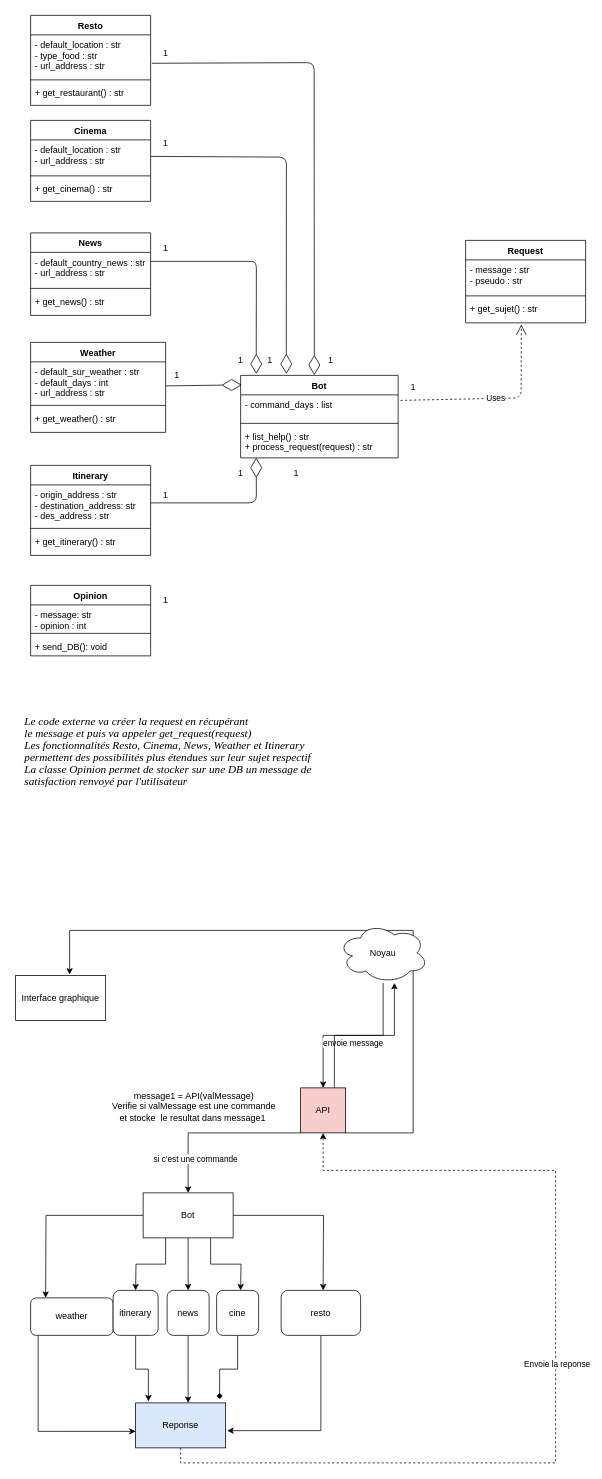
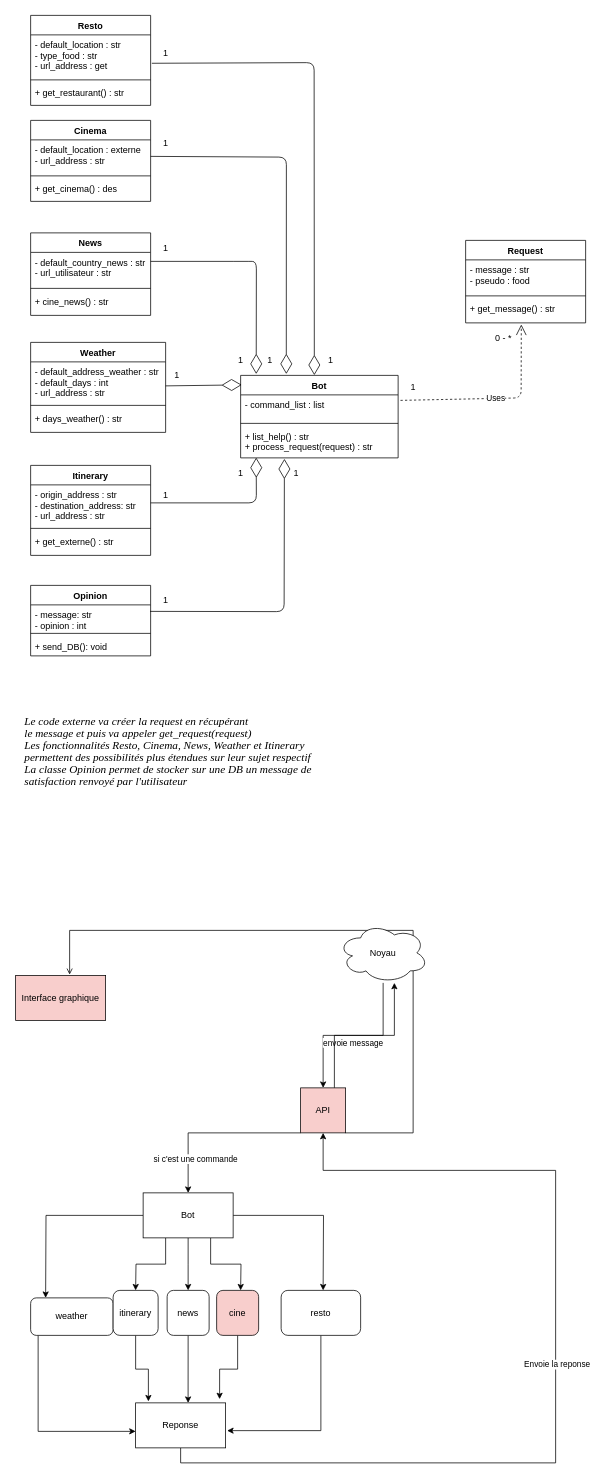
- <mxCell id="58" value="- default_location : str&#10;- type_food : str&#10;- url_address : str" style="text;strokeColor=none;fillColor=none;align=left;verticalAlign=top;spacingLeft=4;spacingRight=4;overflow=hidden;rotatable=0;points=[[0,0.5],[1,0.5]];portConstraint=eastwest;" parent="57" vertex="1"><mxGeometry y="26" width="160" height="56" as="geometry" /></mxCell>
+ <mxCell id="58" value="- default_location : str&#10;- type_food : str&#10;- url_address : get" style="text;strokeColor=none;fillColor=none;align=left;verticalAlign=top;spacingLeft=4;spacingRight=4;overflow=hidden;rotatable=0;points=[[0,0.5],[1,0.5]];portConstraint=eastwest;" parent="57" vertex="1"><mxGeometry y="26" width="160" height="56" as="geometry" /></mxCell>
- <mxCell id="54" value="- default_location : str&#10;- url_address : str" style="text;strokeColor=none;fillColor=none;align=left;verticalAlign=top;spacingLeft=4;spacingRight=4;overflow=hidden;rotatable=0;points=[[0,0.5],[1,0.5]];portConstraint=eastwest;" parent="53" vertex="1"><mxGeometry y="26" width="160" height="44" as="geometry" /></mxCell>
+ <mxCell id="54" value="- default_location : externe&#10;- url_address : str" style="text;strokeColor=none;fillColor=none;align=left;verticalAlign=top;spacingLeft=4;spacingRight=4;overflow=hidden;rotatable=0;points=[[0,0.5],[1,0.5]];portConstraint=eastwest;" parent="53" vertex="1"><mxGeometry y="26" width="160" height="44" as="geometry" /></mxCell>
- <mxCell id="56" value="+ get_cinema() : str" style="text;strokeColor=none;fillColor=none;align=left;verticalAlign=top;spacingLeft=4;spacingRight=4;overflow=hidden;rotatable=0;points=[[0,0.5],[1,0.5]];portConstraint=eastwest;" parent="53" vertex="1"><mxGeometry y="78" width="160" height="30" as="geometry" /></mxCell>
+ <mxCell id="56" value="+ get_cinema() : des" style="text;strokeColor=none;fillColor=none;align=left;verticalAlign=top;spacingLeft=4;spacingRight=4;overflow=hidden;rotatable=0;points=[[0,0.5],[1,0.5]];portConstraint=eastwest;" parent="53" vertex="1"><mxGeometry y="78" width="160" height="30" as="geometry" /></mxCell>
- <mxCell id="38" value="- default_country_news : str&#10;- url_address : str" style="text;strokeColor=none;fillColor=none;align=left;verticalAlign=top;spacingLeft=4;spacingRight=4;overflow=hidden;rotatable=0;points=[[0,0.5],[1,0.5]];portConstraint=eastwest;" parent="37" vertex="1"><mxGeometry y="26" width="160" height="44" as="geometry" /></mxCell>
+ <mxCell id="38" value="- default_country_news : str&#10;- url_utilisateur : str" style="text;strokeColor=none;fillColor=none;align=left;verticalAlign=top;spacingLeft=4;spacingRight=4;overflow=hidden;rotatable=0;points=[[0,0.5],[1,0.5]];portConstraint=eastwest;" parent="37" vertex="1"><mxGeometry y="26" width="160" height="44" as="geometry" /></mxCell>
- <mxCell id="63" value="- message : str&#10;- pseudo : str&#10;" style="text;strokeColor=none;fillColor=none;align=left;verticalAlign=top;spacingLeft=4;spacingRight=4;overflow=hidden;rotatable=0;points=[[0,0.5],[1,0.5]];portConstraint=eastwest;" parent="62" vertex="1"><mxGeometry y="26" width="160" height="44" as="geometry" /></mxCell>
+ <mxCell id="63" value="- message : str&#10;- pseudo : food&#10;" style="text;strokeColor=none;fillColor=none;align=left;verticalAlign=top;spacingLeft=4;spacingRight=4;overflow=hidden;rotatable=0;points=[[0,0.5],[1,0.5]];portConstraint=eastwest;" parent="62" vertex="1"><mxGeometry y="26" width="160" height="44" as="geometry" /></mxCell>
- <mxCell id="40" value="+ get_news() : str" style="text;strokeColor=none;fillColor=none;align=left;verticalAlign=top;spacingLeft=4;spacingRight=4;overflow=hidden;rotatable=0;points=[[0,0.5],[1,0.5]];portConstraint=eastwest;" parent="37" vertex="1"><mxGeometry y="78" width="160" height="32" as="geometry" /></mxCell>
+ <mxCell id="40" value="+ cine_news() : str" style="text;strokeColor=none;fillColor=none;align=left;verticalAlign=top;spacingLeft=4;spacingRight=4;overflow=hidden;rotatable=0;points=[[0,0.5],[1,0.5]];portConstraint=eastwest;" parent="37" vertex="1"><mxGeometry y="78" width="160" height="32" as="geometry" /></mxCell>
- <mxCell id="65" value="+ get_sujet() : str " style="text;strokeColor=none;fillColor=none;align=left;verticalAlign=top;spacingLeft=4;spacingRight=4;overflow=hidden;rotatable=0;points=[[0,0.5],[1,0.5]];portConstraint=eastwest;" parent="62" vertex="1"><mxGeometry y="78" width="160" height="32" as="geometry" /></mxCell>
+ <mxCell id="65" value="+ get_message() : str " style="text;strokeColor=none;fillColor=none;align=left;verticalAlign=top;spacingLeft=4;spacingRight=4;overflow=hidden;rotatable=0;points=[[0,0.5],[1,0.5]];portConstraint=eastwest;" parent="62" vertex="1"><mxGeometry y="78" width="160" height="32" as="geometry" /></mxCell>
+ <mxCell id="73" value="0 - *" style="text;html=1;align=center;verticalAlign=middle;resizable=0;points=[];autosize=1;strokeColor=none;" parent="1" vertex="1"><mxGeometry x="650" y="440" width="40" height="20" as="geometry" /></mxCell>
- <mxCell id="42" value="- default_sur_weather : str&#10;- default_days : int&#10;- url_address : str&#10;" style="text;strokeColor=none;fillColor=none;align=left;verticalAlign=top;spacingLeft=4;spacingRight=4;overflow=hidden;rotatable=0;points=[[0,0.5],[1,0.5]];portConstraint=eastwest;" parent="41" vertex="1"><mxGeometry y="26" width="180" height="54" as="geometry" /></mxCell>
+ <mxCell id="42" value="- default_address_weather : str&#10;- default_days : int&#10;- url_address : str&#10;" style="text;strokeColor=none;fillColor=none;align=left;verticalAlign=top;spacingLeft=4;spacingRight=4;overflow=hidden;rotatable=0;points=[[0,0.5],[1,0.5]];portConstraint=eastwest;" parent="41" vertex="1"><mxGeometry y="26" width="180" height="54" as="geometry" /></mxCell>
- <mxCell id="30" value="- command_days : list&#10;" style="text;strokeColor=none;fillColor=none;align=left;verticalAlign=top;spacingLeft=4;spacingRight=4;overflow=hidden;rotatable=0;points=[[0,0.5],[1,0.5]];portConstraint=eastwest;" parent="29" vertex="1"><mxGeometry y="26" width="210" height="34" as="geometry" /></mxCell>
+ <mxCell id="30" value="- command_list : list&#10;" style="text;strokeColor=none;fillColor=none;align=left;verticalAlign=top;spacingLeft=4;spacingRight=4;overflow=hidden;rotatable=0;points=[[0,0.5],[1,0.5]];portConstraint=eastwest;" parent="29" vertex="1"><mxGeometry y="26" width="210" height="34" as="geometry" /></mxCell>
- <mxCell id="44" value="+ get_weather() : str" style="text;strokeColor=none;fillColor=none;align=left;verticalAlign=top;spacingLeft=4;spacingRight=4;overflow=hidden;rotatable=0;points=[[0,0.5],[1,0.5]];portConstraint=eastwest;" parent="41" vertex="1"><mxGeometry y="88" width="180" height="32" as="geometry" /></mxCell>
+ <mxCell id="44" value="+ days_weather() : str" style="text;strokeColor=none;fillColor=none;align=left;verticalAlign=top;spacingLeft=4;spacingRight=4;overflow=hidden;rotatable=0;points=[[0,0.5],[1,0.5]];portConstraint=eastwest;" parent="41" vertex="1"><mxGeometry y="88" width="180" height="32" as="geometry" /></mxCell>
- <mxCell id="50" value="- origin_address : str&#10;- destination_address: str&#10;- des_address : str" style="text;strokeColor=none;fillColor=none;align=left;verticalAlign=top;spacingLeft=4;spacingRight=4;overflow=hidden;rotatable=0;points=[[0,0.5],[1,0.5]];portConstraint=eastwest;" parent="49" vertex="1"><mxGeometry y="26" width="160" height="54" as="geometry" /></mxCell>
+ <mxCell id="50" value="- origin_address : str&#10;- destination_address: str&#10;- url_address : str" style="text;strokeColor=none;fillColor=none;align=left;verticalAlign=top;spacingLeft=4;spacingRight=4;overflow=hidden;rotatable=0;points=[[0,0.5],[1,0.5]];portConstraint=eastwest;" parent="49" vertex="1"><mxGeometry y="26" width="160" height="54" as="geometry" /></mxCell>
- <mxCell id="52" value="+ get_itinerary() : str&#10;" style="text;strokeColor=none;fillColor=none;align=left;verticalAlign=top;spacingLeft=4;spacingRight=4;overflow=hidden;rotatable=0;points=[[0,0.5],[1,0.5]];portConstraint=eastwest;" parent="49" vertex="1"><mxGeometry y="88" width="160" height="32" as="geometry" /></mxCell>
+ <mxCell id="52" value="+ get_externe() : str&#10;" style="text;strokeColor=none;fillColor=none;align=left;verticalAlign=top;spacingLeft=4;spacingRight=4;overflow=hidden;rotatable=0;points=[[0,0.5],[1,0.5]];portConstraint=eastwest;" parent="49" vertex="1"><mxGeometry y="88" width="160" height="32" as="geometry" /></mxCell>
+ <mxCell id="68" value="" style="endArrow=diamondThin;endFill=0;endSize=24;html=1;exitX=0.995;exitY=0.255;exitDx=0;exitDy=0;exitPerimeter=0;entryX=0.278;entryY=1.032;entryDx=0;entryDy=0;entryPerimeter=0;" parent="1" source="34" target="32" edge="1"><mxGeometry width="160" relative="1" as="geometry"><mxPoint x="236" y="820" as="sourcePoint" /><mxPoint x="380" y="611" as="targetPoint" /><Array as="points"><mxPoint x="378" y="815" /></Array></mxGeometry></mxCell>
- <mxCell id="5" style="edgeStyle=orthogonalEdgeStyle;rounded=0;orthogonalLoop=1;jettySize=auto;html=1;exitX=1;exitY=1;exitDx=0;exitDy=0;entryX=0.6;entryY=-0.017;entryDx=0;entryDy=0;entryPerimeter=0;" parent="1" source="7" target="2" edge="1"><mxGeometry relative="1" as="geometry"><mxPoint x="550" y="1230" as="targetPoint" /><Array as="points"><mxPoint x="550" y="1510" /><mxPoint x="550" y="1240" /><mxPoint x="92" y="1240" /></Array></mxGeometry></mxCell>
+ <mxCell id="5" style="edgeStyle=orthogonalEdgeStyle;rounded=0;orthogonalLoop=1;jettySize=auto;html=1;exitX=1;exitY=1;exitDx=0;exitDy=0;entryX=0.6;entryY=-0.017;entryDx=0;entryDy=0;entryPerimeter=0;endArrow=open;" parent="1" source="7" target="2" edge="1"><mxGeometry relative="1" as="geometry"><mxPoint x="550" y="1230" as="targetPoint" /><Array as="points"><mxPoint x="550" y="1510" /><mxPoint x="550" y="1240" /><mxPoint x="92" y="1240" /></Array></mxGeometry></mxCell>
- <mxCell id="2" value="Interface graphique" style="rounded=0;whiteSpace=wrap;html=1;" parent="1" vertex="1"><mxGeometry x="20" y="1300" width="120" height="60" as="geometry" /></mxCell>
+ <mxCell id="2" value="Interface graphique" style="rounded=0;whiteSpace=wrap;html=1;fillColor=#f8cecc;" parent="1" vertex="1"><mxGeometry x="20" y="1300" width="120" height="60" as="geometry" /></mxCell>
- <mxCell id="14" value="message1 = API(valMessage)&lt;br&gt;Verifie si valMessage est une commande et stocke&amp;nbsp; le resultat dans message1&amp;nbsp;" style="text;html=1;strokeColor=none;fillColor=none;align=center;verticalAlign=middle;whiteSpace=wrap;rounded=0;" parent="1" vertex="1"><mxGeometry x="142" y="1430" width="232" height="90" as="geometry" /></mxCell>
- <mxCell id="22" value="cine" style="rounded=1;whiteSpace=wrap;html=1;" parent="1" vertex="1"><mxGeometry x="288" y="1720" width="56" height="60" as="geometry" /></mxCell>
+ <mxCell id="22" value="cine" style="rounded=1;whiteSpace=wrap;html=1;fillColor=#f8cecc;" parent="1" vertex="1"><mxGeometry x="288" y="1720" width="56" height="60" as="geometry" /></mxCell>
- <mxCell id="21" style="edgeStyle=orthogonalEdgeStyle;rounded=0;orthogonalLoop=1;jettySize=auto;html=1;exitX=0.5;exitY=1;exitDx=0;exitDy=0;entryX=0.933;entryY=-0.083;entryDx=0;entryDy=0;entryPerimeter=0;endArrow=diamond;" parent="1" source="22" target="28" edge="1"><mxGeometry relative="1" as="geometry" /></mxCell>
+ <mxCell id="21" style="edgeStyle=orthogonalEdgeStyle;rounded=0;orthogonalLoop=1;jettySize=auto;html=1;exitX=0.5;exitY=1;exitDx=0;exitDy=0;entryX=0.933;entryY=-0.083;entryDx=0;entryDy=0;entryPerimeter=0;" parent="1" source="22" target="28" edge="1"><mxGeometry relative="1" as="geometry" /></mxCell>
- <mxCell id="28" value="Reponse" style="rounded=0;whiteSpace=wrap;html=1;fillColor=#dae8fc;" parent="1" vertex="1"><mxGeometry x="180" y="1870" width="120" height="60" as="geometry" /></mxCell>
+ <mxCell id="28" value="Reponse" style="rounded=0;whiteSpace=wrap;html=1;" parent="1" vertex="1"><mxGeometry x="180" y="1870" width="120" height="60" as="geometry" /></mxCell>
- <mxCell id="26" style="edgeStyle=orthogonalEdgeStyle;rounded=0;orthogonalLoop=1;jettySize=auto;html=1;exitX=0.5;exitY=1;exitDx=0;exitDy=0;entryX=0.5;entryY=1;entryDx=0;entryDy=0;dashed=1;" parent="1" source="28" target="7" edge="1"><mxGeometry relative="1" as="geometry"><mxPoint x="560" y="1830" as="targetPoint" /><Array as="points"><mxPoint x="240" y="1950" /><mxPoint x="740" y="1950" /><mxPoint x="740" y="1560" /><mxPoint x="430" y="1560" /></Array></mxGeometry></mxCell>
+ <mxCell id="26" style="edgeStyle=orthogonalEdgeStyle;rounded=0;orthogonalLoop=1;jettySize=auto;html=1;exitX=0.5;exitY=1;exitDx=0;exitDy=0;entryX=0.5;entryY=1;entryDx=0;entryDy=0;" parent="1" source="28" target="7" edge="1"><mxGeometry relative="1" as="geometry"><mxPoint x="560" y="1830" as="targetPoint" /><Array as="points"><mxPoint x="240" y="1950" /><mxPoint x="740" y="1950" /><mxPoint x="740" y="1560" /><mxPoint x="430" y="1560" /></Array></mxGeometry></mxCell>
